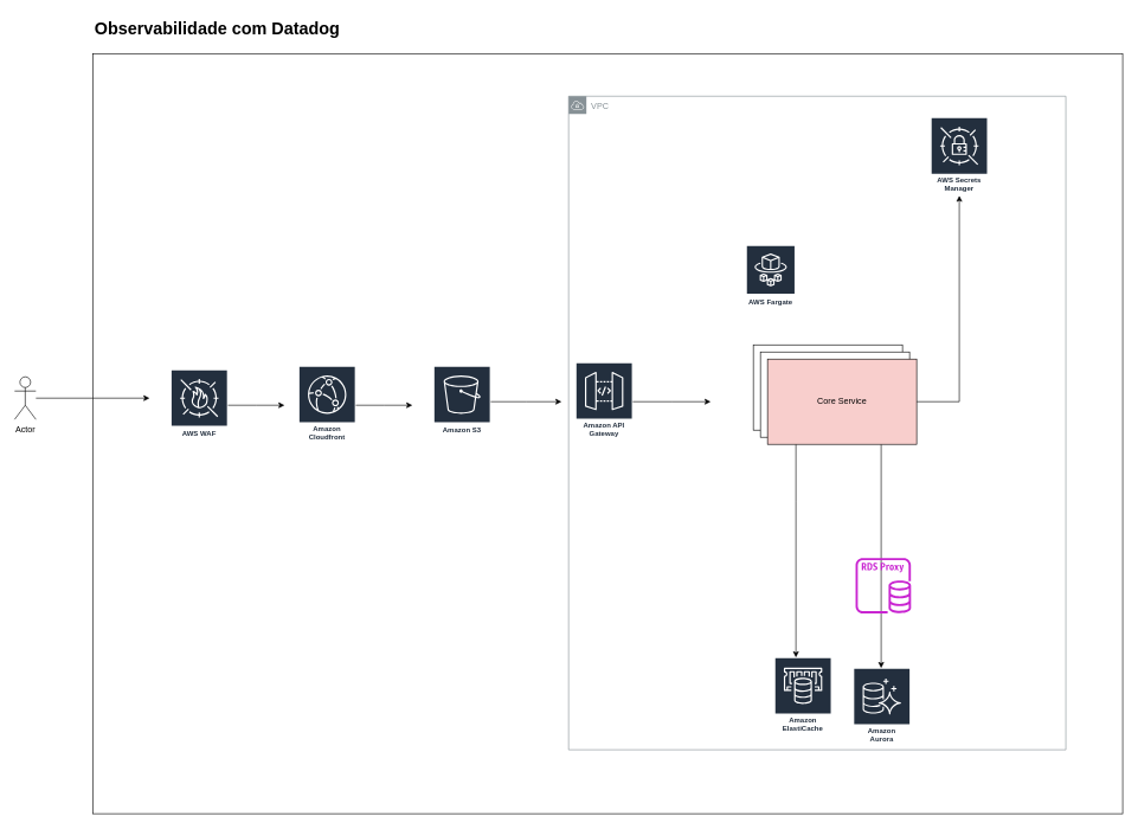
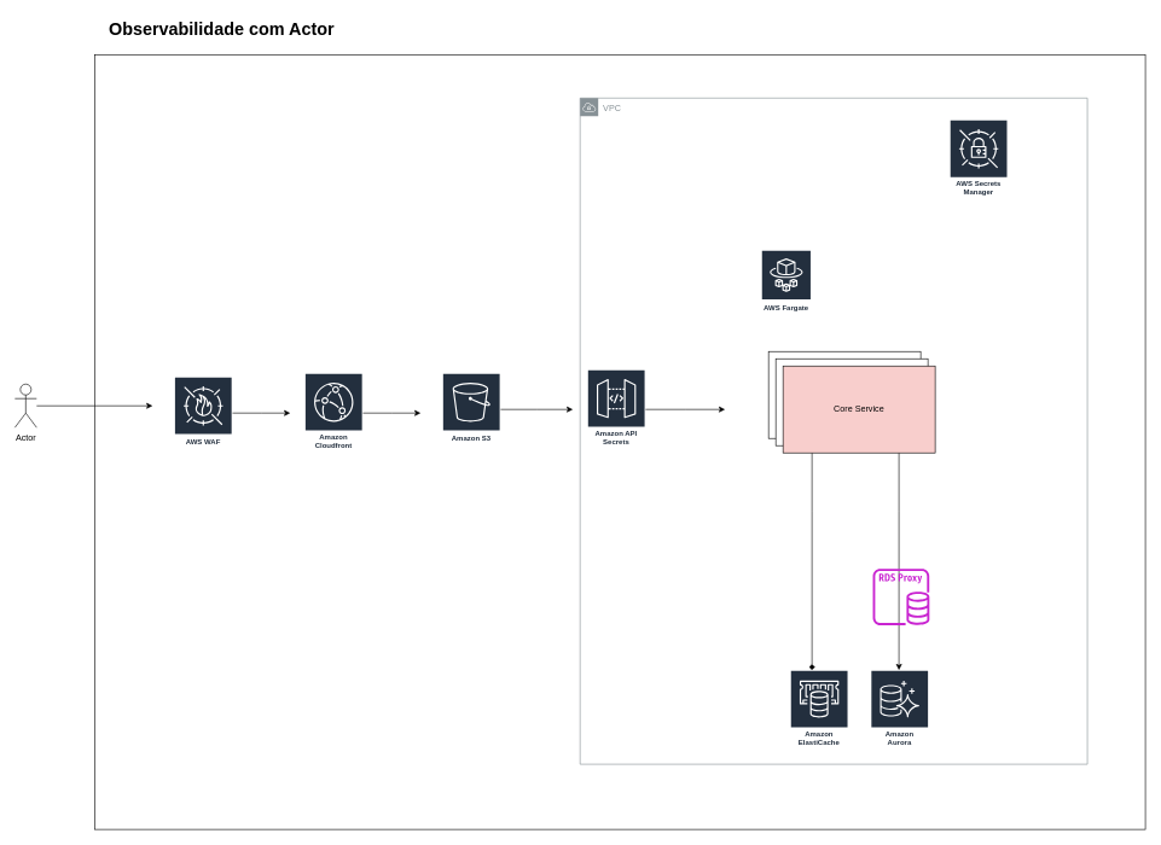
- <mxCell id="5" value="&lt;font style=&quot;font-size: 24px;&quot;&gt;Observabilidade com Datadog&lt;/font&gt;" style="text;html=1;align=center;verticalAlign=middle;resizable=0;points=[];autosize=1;strokeColor=none;fillColor=none;strokeWidth=3;fontStyle=1" vertex="1" parent="1"><mxGeometry x="130" y="20" width="350" height="40" as="geometry" /></mxCell>
+ <mxCell id="5" value="&lt;font style=&quot;font-size: 24px;&quot;&gt;Observabilidade com Actor&lt;/font&gt;" style="text;html=1;align=center;verticalAlign=middle;resizable=0;points=[];autosize=1;strokeColor=none;fillColor=none;strokeWidth=3;fontStyle=1" vertex="1" parent="1"><mxGeometry x="130" y="20" width="350" height="40" as="geometry" /></mxCell>
- <mxCell id="4" style="edgeStyle=orthogonalEdgeStyle;rounded=0;orthogonalLoop=1;jettySize=auto;html=1;" edge="1" parent="1" source="10" target="25"><mxGeometry relative="1" as="geometry" /></mxCell>
- <mxCell id="22" value="Amazon API Gateway" style="sketch=0;outlineConnect=0;fontColor=#232F3E;gradientColor=none;strokeColor=#ffffff;fillColor=#232F3E;dashed=0;verticalLabelPosition=middle;verticalAlign=bottom;align=center;html=1;whiteSpace=wrap;fontSize=10;fontStyle=1;spacing=3;shape=mxgraph.aws4.productIcon;prIcon=mxgraph.aws4.api_gateway;" vertex="1" parent="1"><mxGeometry x="810" y="510" width="80" height="110" as="geometry" /></mxCell>
+ <mxCell id="22" value="Amazon API Secrets" style="sketch=0;outlineConnect=0;fontColor=#232F3E;gradientColor=none;strokeColor=#ffffff;fillColor=#232F3E;dashed=0;verticalLabelPosition=middle;verticalAlign=bottom;align=center;html=1;whiteSpace=wrap;fontSize=10;fontStyle=1;spacing=3;shape=mxgraph.aws4.productIcon;prIcon=mxgraph.aws4.api_gateway;" vertex="1" parent="1"><mxGeometry x="810" y="510" width="80" height="110" as="geometry" /></mxCell>
- <mxCell id="9" style="edgeStyle=orthogonalEdgeStyle;rounded=0;orthogonalLoop=1;jettySize=auto;html=1;" edge="1" parent="1" source="10" target="24"><mxGeometry relative="1" as="geometry"><Array as="points"><mxPoint x="1120" y="705" /><mxPoint x="1120" y="705" /></Array></mxGeometry></mxCell>
+ <mxCell id="9" style="edgeStyle=orthogonalEdgeStyle;rounded=0;orthogonalLoop=1;jettySize=auto;html=1;endArrow=diamond;" edge="1" parent="1" source="10" target="24"><mxGeometry relative="1" as="geometry"><Array as="points"><mxPoint x="1120" y="705" /><mxPoint x="1120" y="705" /></Array></mxGeometry></mxCell>
- <mxCell id="11" value="Amazon&#10;Aurora" style="sketch=0;outlineConnect=0;fontColor=#232F3E;gradientColor=none;strokeColor=#ffffff;fillColor=#232F3E;dashed=0;verticalLabelPosition=middle;verticalAlign=bottom;align=center;html=1;whiteSpace=wrap;fontSize=10;fontStyle=1;spacing=3;shape=mxgraph.aws4.productIcon;prIcon=mxgraph.aws4.aurora;" vertex="1" parent="1"><mxGeometry x="1201" y="940" width="80" height="110" as="geometry" /></mxCell>
+ <mxCell id="11" value="Amazon&#10;Aurora" style="sketch=0;outlineConnect=0;fontColor=#232F3E;gradientColor=none;strokeColor=#ffffff;fillColor=#232F3E;dashed=0;verticalLabelPosition=middle;verticalAlign=bottom;align=center;html=1;whiteSpace=wrap;fontSize=10;fontStyle=1;spacing=3;shape=mxgraph.aws4.productIcon;prIcon=mxgraph.aws4.aurora;" vertex="1" parent="1"><mxGeometry x="1201" y="925" width="80" height="110" as="geometry" /></mxCell>
